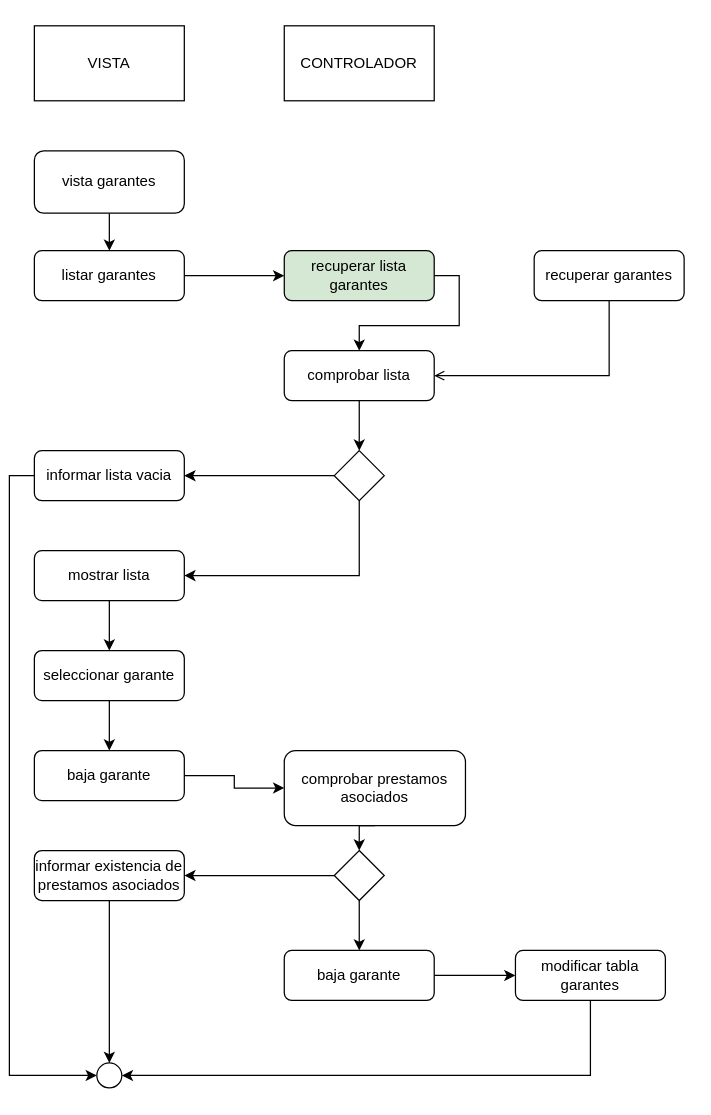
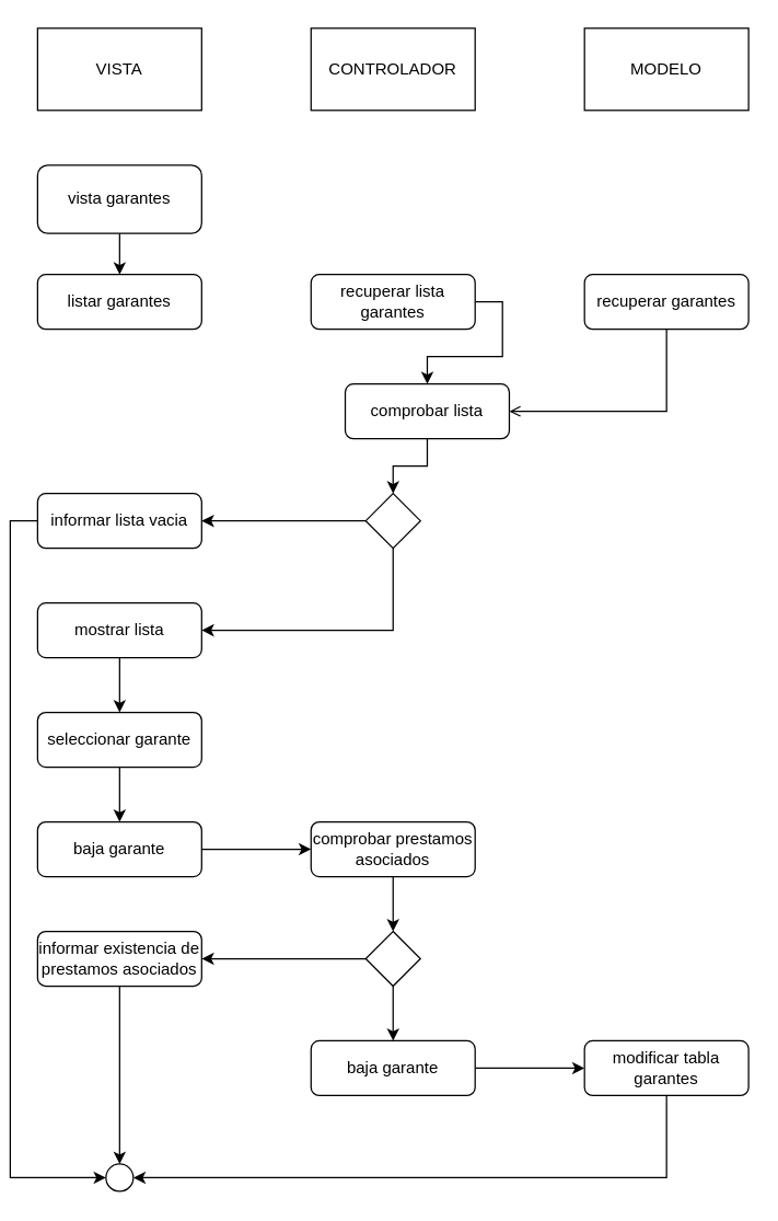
+ <mxCell id="4" value="MODELO" style="rounded=0;whiteSpace=wrap;html=1;" vertex="1" parent="1"><mxGeometry x="420" y="20" width="120" height="60" as="geometry" /></mxCell>
- <mxCell id="21" style="edgeStyle=orthogonalEdgeStyle;rounded=0;orthogonalLoop=1;jettySize=auto;html=1;exitX=1;exitY=0.5;exitDx=0;exitDy=0;entryX=0;entryY=0.5;entryDx=0;entryDy=0;" edge="1" parent="1" source="22" target="24"><mxGeometry relative="1" as="geometry" /></mxCell>
- <mxCell id="24" value="recuperar lista garantes" style="rounded=1;whiteSpace=wrap;html=1;fillColor=#d5e8d4;" vertex="1" parent="1"><mxGeometry x="220" y="200" width="120" height="40" as="geometry" /></mxCell>
+ <mxCell id="24" value="recuperar lista garantes" style="rounded=1;whiteSpace=wrap;html=1;" vertex="1" parent="1"><mxGeometry x="220" y="200" width="120" height="40" as="geometry" /></mxCell>
- <mxCell id="31" value="comprobar lista" style="rounded=1;whiteSpace=wrap;html=1;" vertex="1" parent="1"><mxGeometry x="220" y="280" width="120" height="40" as="geometry" /></mxCell>
+ <mxCell id="31" value="comprobar lista" style="rounded=1;whiteSpace=wrap;html=1;" vertex="1" parent="1"><mxGeometry x="245" y="280" width="120" height="40" as="geometry" /></mxCell>
- <mxCell id="6" value="comprobar prestamos asociados" style="rounded=1;whiteSpace=wrap;html=1;" vertex="1" parent="1"><mxGeometry x="220" y="600" width="145" height="60" as="geometry" /></mxCell>
+ <mxCell id="6" value="comprobar prestamos asociados" style="rounded=1;whiteSpace=wrap;html=1;" vertex="1" parent="1"><mxGeometry x="220" y="600" width="120" height="40" as="geometry" /></mxCell>
- <mxCell id="16" value="modificar tabla garantes" style="rounded=1;whiteSpace=wrap;html=1;" vertex="1" parent="1"><mxGeometry x="405" y="760" width="120" height="40" as="geometry" /></mxCell>
+ <mxCell id="16" value="modificar tabla garantes" style="rounded=1;whiteSpace=wrap;html=1;" vertex="1" parent="1"><mxGeometry x="420" y="760" width="120" height="40" as="geometry" /></mxCell>
